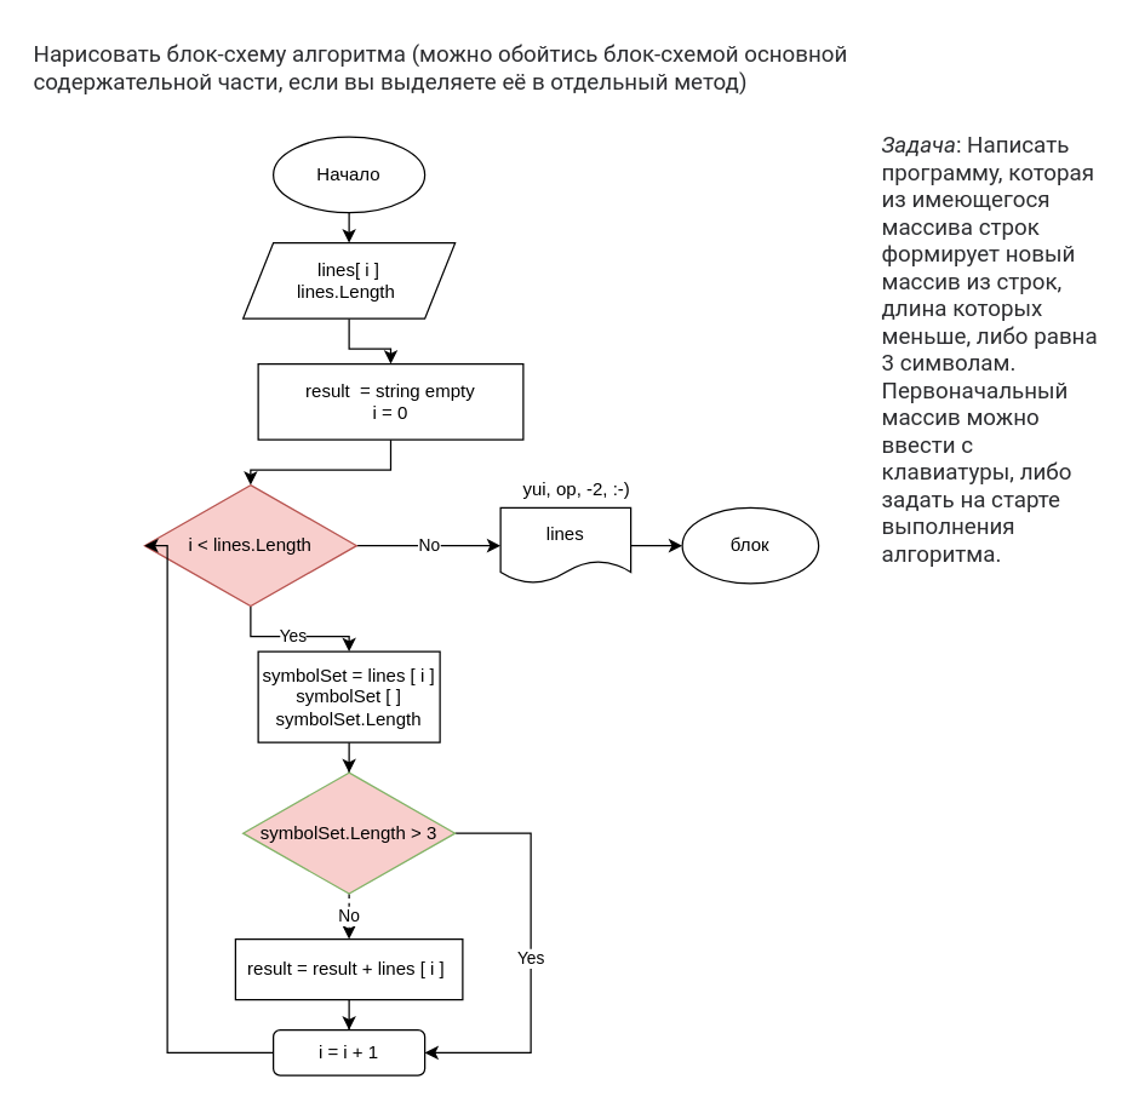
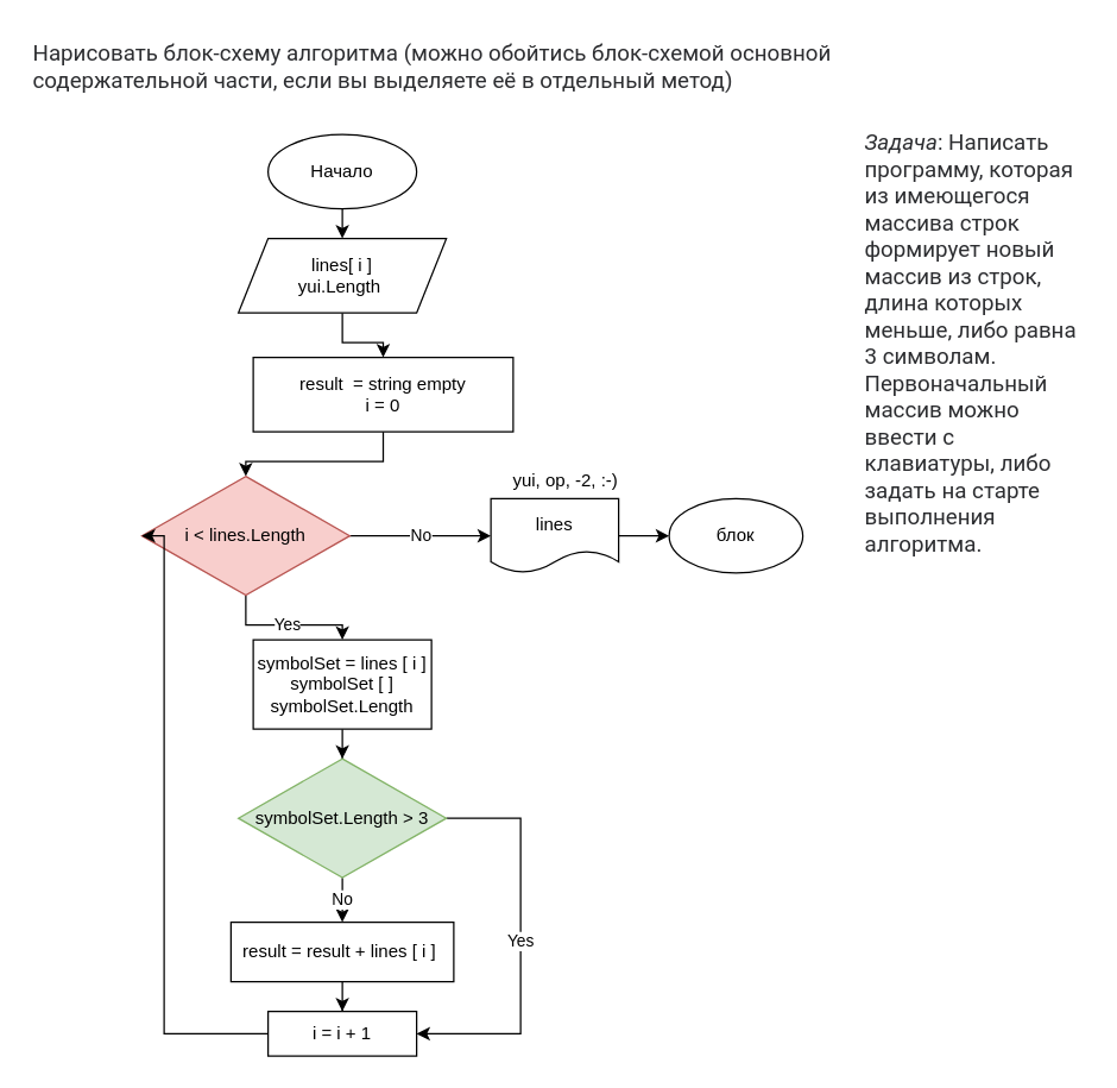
- <mxCell id="7" value="lines[ i ]&lt;br&gt;lines.Length&amp;nbsp;" style="shape=parallelogram;perimeter=parallelogramPerimeter;whiteSpace=wrap;html=1;fixedSize=1;" vertex="1" parent="1"><mxGeometry x="160" y="160" width="140" height="50" as="geometry" /></mxCell>
+ <mxCell id="7" value="lines[ i ]&lt;br&gt;yui.Length&amp;nbsp;" style="shape=parallelogram;perimeter=parallelogramPerimeter;whiteSpace=wrap;html=1;fixedSize=1;" vertex="1" parent="1"><mxGeometry x="160" y="160" width="140" height="50" as="geometry" /></mxCell>
- <mxCell id="20" value="symbolSet.Length &amp;gt; 3" style="rhombus;whiteSpace=wrap;html=1;fillColor=#f8cecc;strokeColor=#82b366;" vertex="1" parent="1"><mxGeometry x="160" y="510" width="140" height="80" as="geometry" /></mxCell>
+ <mxCell id="20" value="symbolSet.Length &amp;gt; 3" style="rhombus;whiteSpace=wrap;html=1;fillColor=#d5e8d4;strokeColor=#82b366;" vertex="1" parent="1"><mxGeometry x="160" y="510" width="140" height="80" as="geometry" /></mxCell>
- <mxCell id="18" value="No" style="edgeStyle=orthogonalEdgeStyle;rounded=0;orthogonalLoop=1;jettySize=auto;html=1;dashed=1;" edge="1" parent="1" source="20" target="22"><mxGeometry relative="1" as="geometry" /></mxCell>
+ <mxCell id="18" value="No" style="edgeStyle=orthogonalEdgeStyle;rounded=0;orthogonalLoop=1;jettySize=auto;html=1;" edge="1" parent="1" source="20" target="22"><mxGeometry relative="1" as="geometry" /></mxCell>
- <mxCell id="24" value="i = i + 1" style="whiteSpace=wrap;html=1;rounded=1;" vertex="1" parent="1"><mxGeometry x="180" y="680" width="100" height="30" as="geometry" /></mxCell>
+ <mxCell id="24" value="i = i + 1" style="whiteSpace=wrap;html=1;" vertex="1" parent="1"><mxGeometry x="180" y="680" width="100" height="30" as="geometry" /></mxCell>
